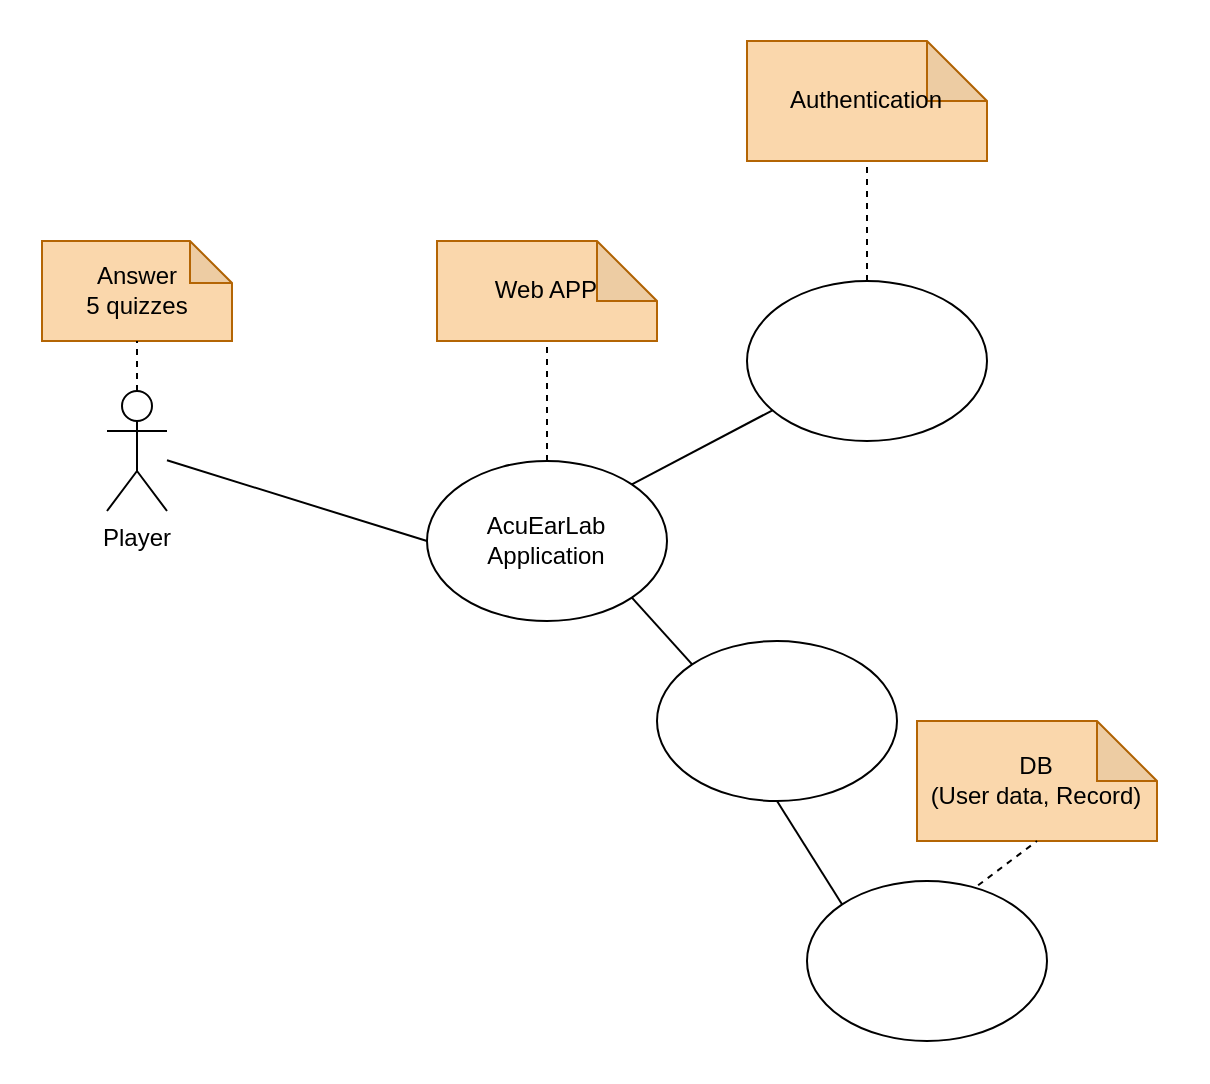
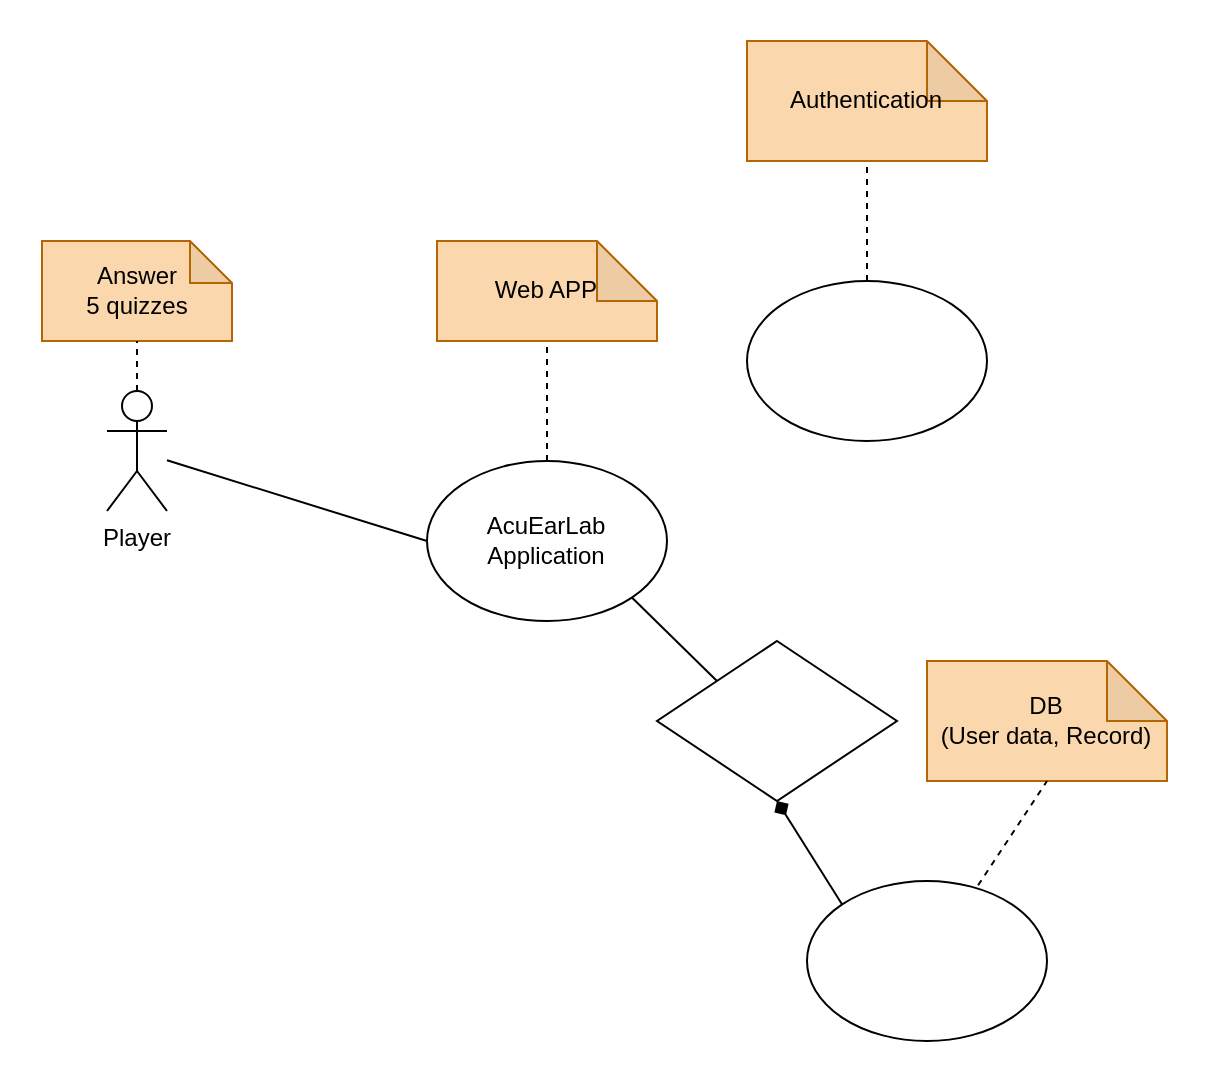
- <mxCell id="10" value="" style="endArrow=none;html=1;fontColor=#FFFFFF;exitX=1;exitY=0;exitDx=0;exitDy=0;" edge="1" parent="1" source="3" target="9"><mxGeometry width="50" height="50" relative="1" as="geometry"><mxPoint x="213" y="280" as="sourcePoint" /><mxPoint x="263" y="230" as="targetPoint" /></mxGeometry></mxCell>
- <mxCell id="14" value="Mongoose" style="ellipse;whiteSpace=wrap;html=1;fontColor=#FFFFFF;" vertex="1" parent="1"><mxGeometry x="328" y="320" width="120" height="80" as="geometry" /></mxCell>
+ <mxCell id="14" value="Mongoose" style="rhombus;whiteSpace=wrap;html=1;fontColor=#FFFFFF;" vertex="1" parent="1"><mxGeometry x="328" y="320" width="120" height="80" as="geometry" /></mxCell>
- <mxCell id="17" value="&lt;font color=&quot;#000000&quot;&gt;DB&lt;br&gt;(User data, Record)&lt;br&gt;&lt;/font&gt;" style="shape=note;whiteSpace=wrap;html=1;backgroundOutline=1;darkOpacity=0.05;fillColor=#fad7ac;strokeColor=#b46504;" vertex="1" parent="1"><mxGeometry x="458" y="360" width="120" height="60" as="geometry" /></mxCell>
+ <mxCell id="17" value="&lt;font color=&quot;#000000&quot;&gt;DB&lt;br&gt;(User data, Record)&lt;br&gt;&lt;/font&gt;" style="shape=note;whiteSpace=wrap;html=1;backgroundOutline=1;darkOpacity=0.05;fillColor=#fad7ac;strokeColor=#b46504;" vertex="1" parent="1"><mxGeometry x="463" y="330" width="120" height="60" as="geometry" /></mxCell>
- <mxCell id="16" value="" style="endArrow=none;html=1;fontColor=#FFFFFF;entryX=0.5;entryY=1;entryDx=0;entryDy=0;exitX=0;exitY=0;exitDx=0;exitDy=0;" edge="1" parent="1" source="13" target="14"><mxGeometry width="50" height="50" relative="1" as="geometry"><mxPoint x="343" y="410" as="sourcePoint" /><mxPoint x="393" y="360" as="targetPoint" /></mxGeometry></mxCell>
+ <mxCell id="16" value="" style="endArrow=diamond;html=1;fontColor=#FFFFFF;entryX=0.5;entryY=1;entryDx=0;entryDy=0;exitX=0;exitY=0;exitDx=0;exitDy=0;" edge="1" parent="1" source="13" target="14"><mxGeometry width="50" height="50" relative="1" as="geometry"><mxPoint x="343" y="410" as="sourcePoint" /><mxPoint x="393" y="360" as="targetPoint" /></mxGeometry></mxCell>
